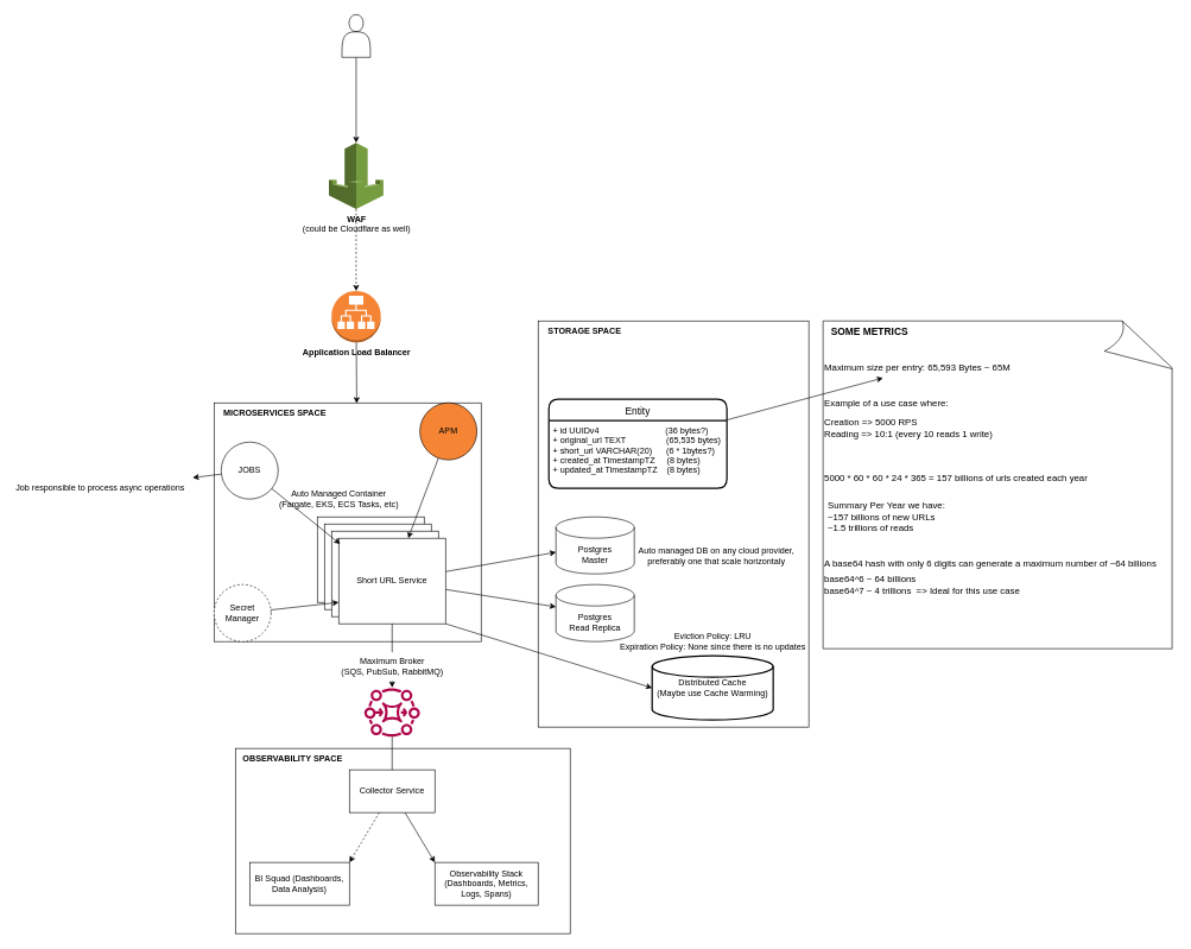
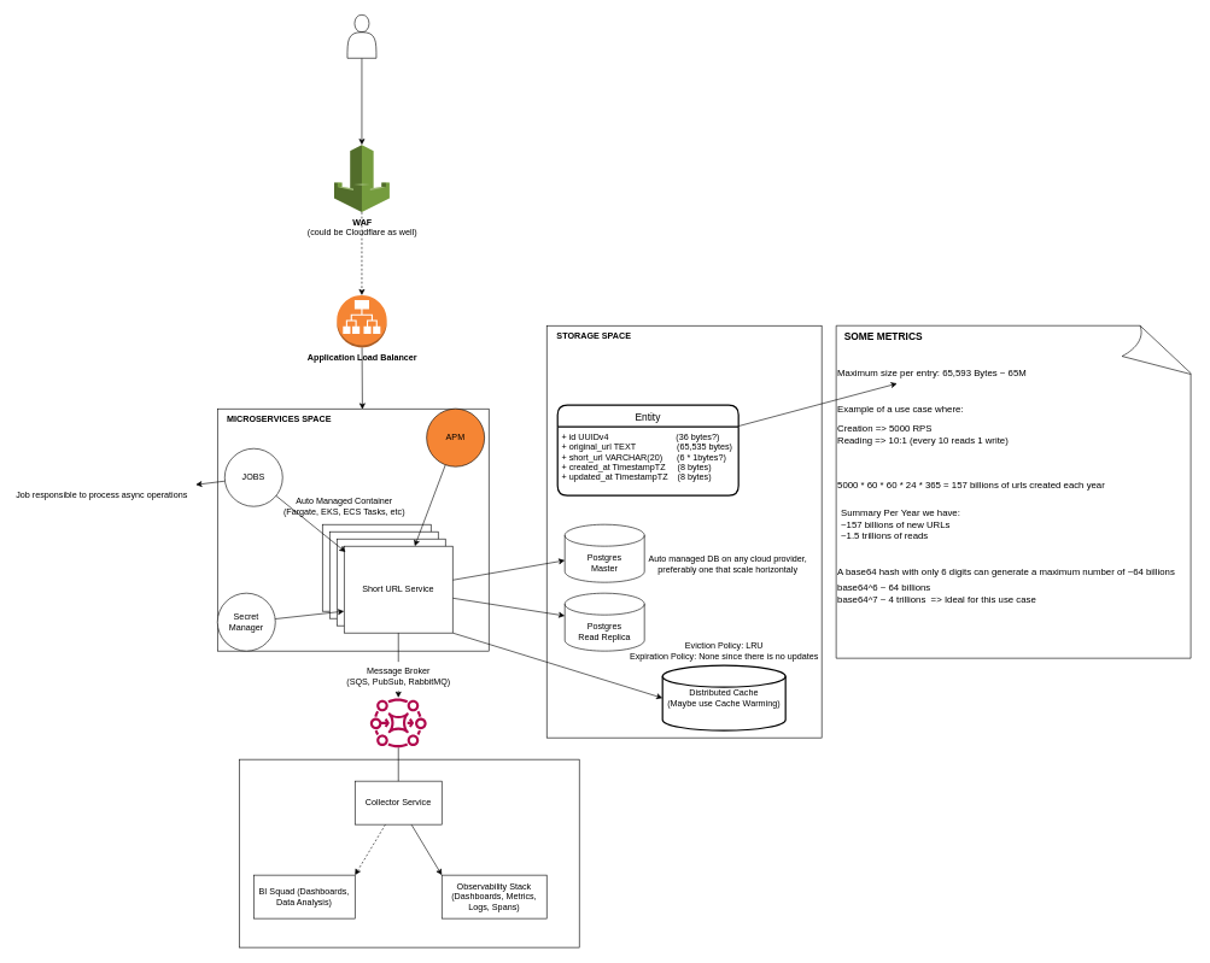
- <mxCell id="38" value="Secret Manager" style="ellipse;whiteSpace=wrap;html=1;dashed=1;" parent="1" vertex="1"><mxGeometry x="300" y="820" width="80" height="80" as="geometry" /></mxCell>
+ <mxCell id="38" value="Secret Manager" style="ellipse;whiteSpace=wrap;html=1;" parent="1" vertex="1"><mxGeometry x="300" y="820" width="80" height="80" as="geometry" /></mxCell>
- <mxCell id="18" value="Maximum Broker&lt;br&gt;(SQS, PubSub, RabbitMQ)" style="text;html=1;align=center;verticalAlign=middle;resizable=0;points=[];autosize=1;strokeColor=none;fillColor=none;" parent="1" vertex="1"><mxGeometry x="465" y="915" width="170" height="40" as="geometry" /></mxCell>
+ <mxCell id="18" value="Message Broker&lt;br&gt;(SQS, PubSub, RabbitMQ)" style="text;html=1;align=center;verticalAlign=middle;resizable=0;points=[];autosize=1;strokeColor=none;fillColor=none;" parent="1" vertex="1"><mxGeometry x="465" y="915" width="170" height="40" as="geometry" /></mxCell>
- <mxCell id="31" value="OBSERVABILITY SPACE" style="text;html=1;align=center;verticalAlign=middle;resizable=0;points=[];autosize=1;strokeColor=none;fillColor=none;fontStyle=1" parent="1" vertex="1"><mxGeometry x="330" y="1050" width="160" height="30" as="geometry" /></mxCell>
